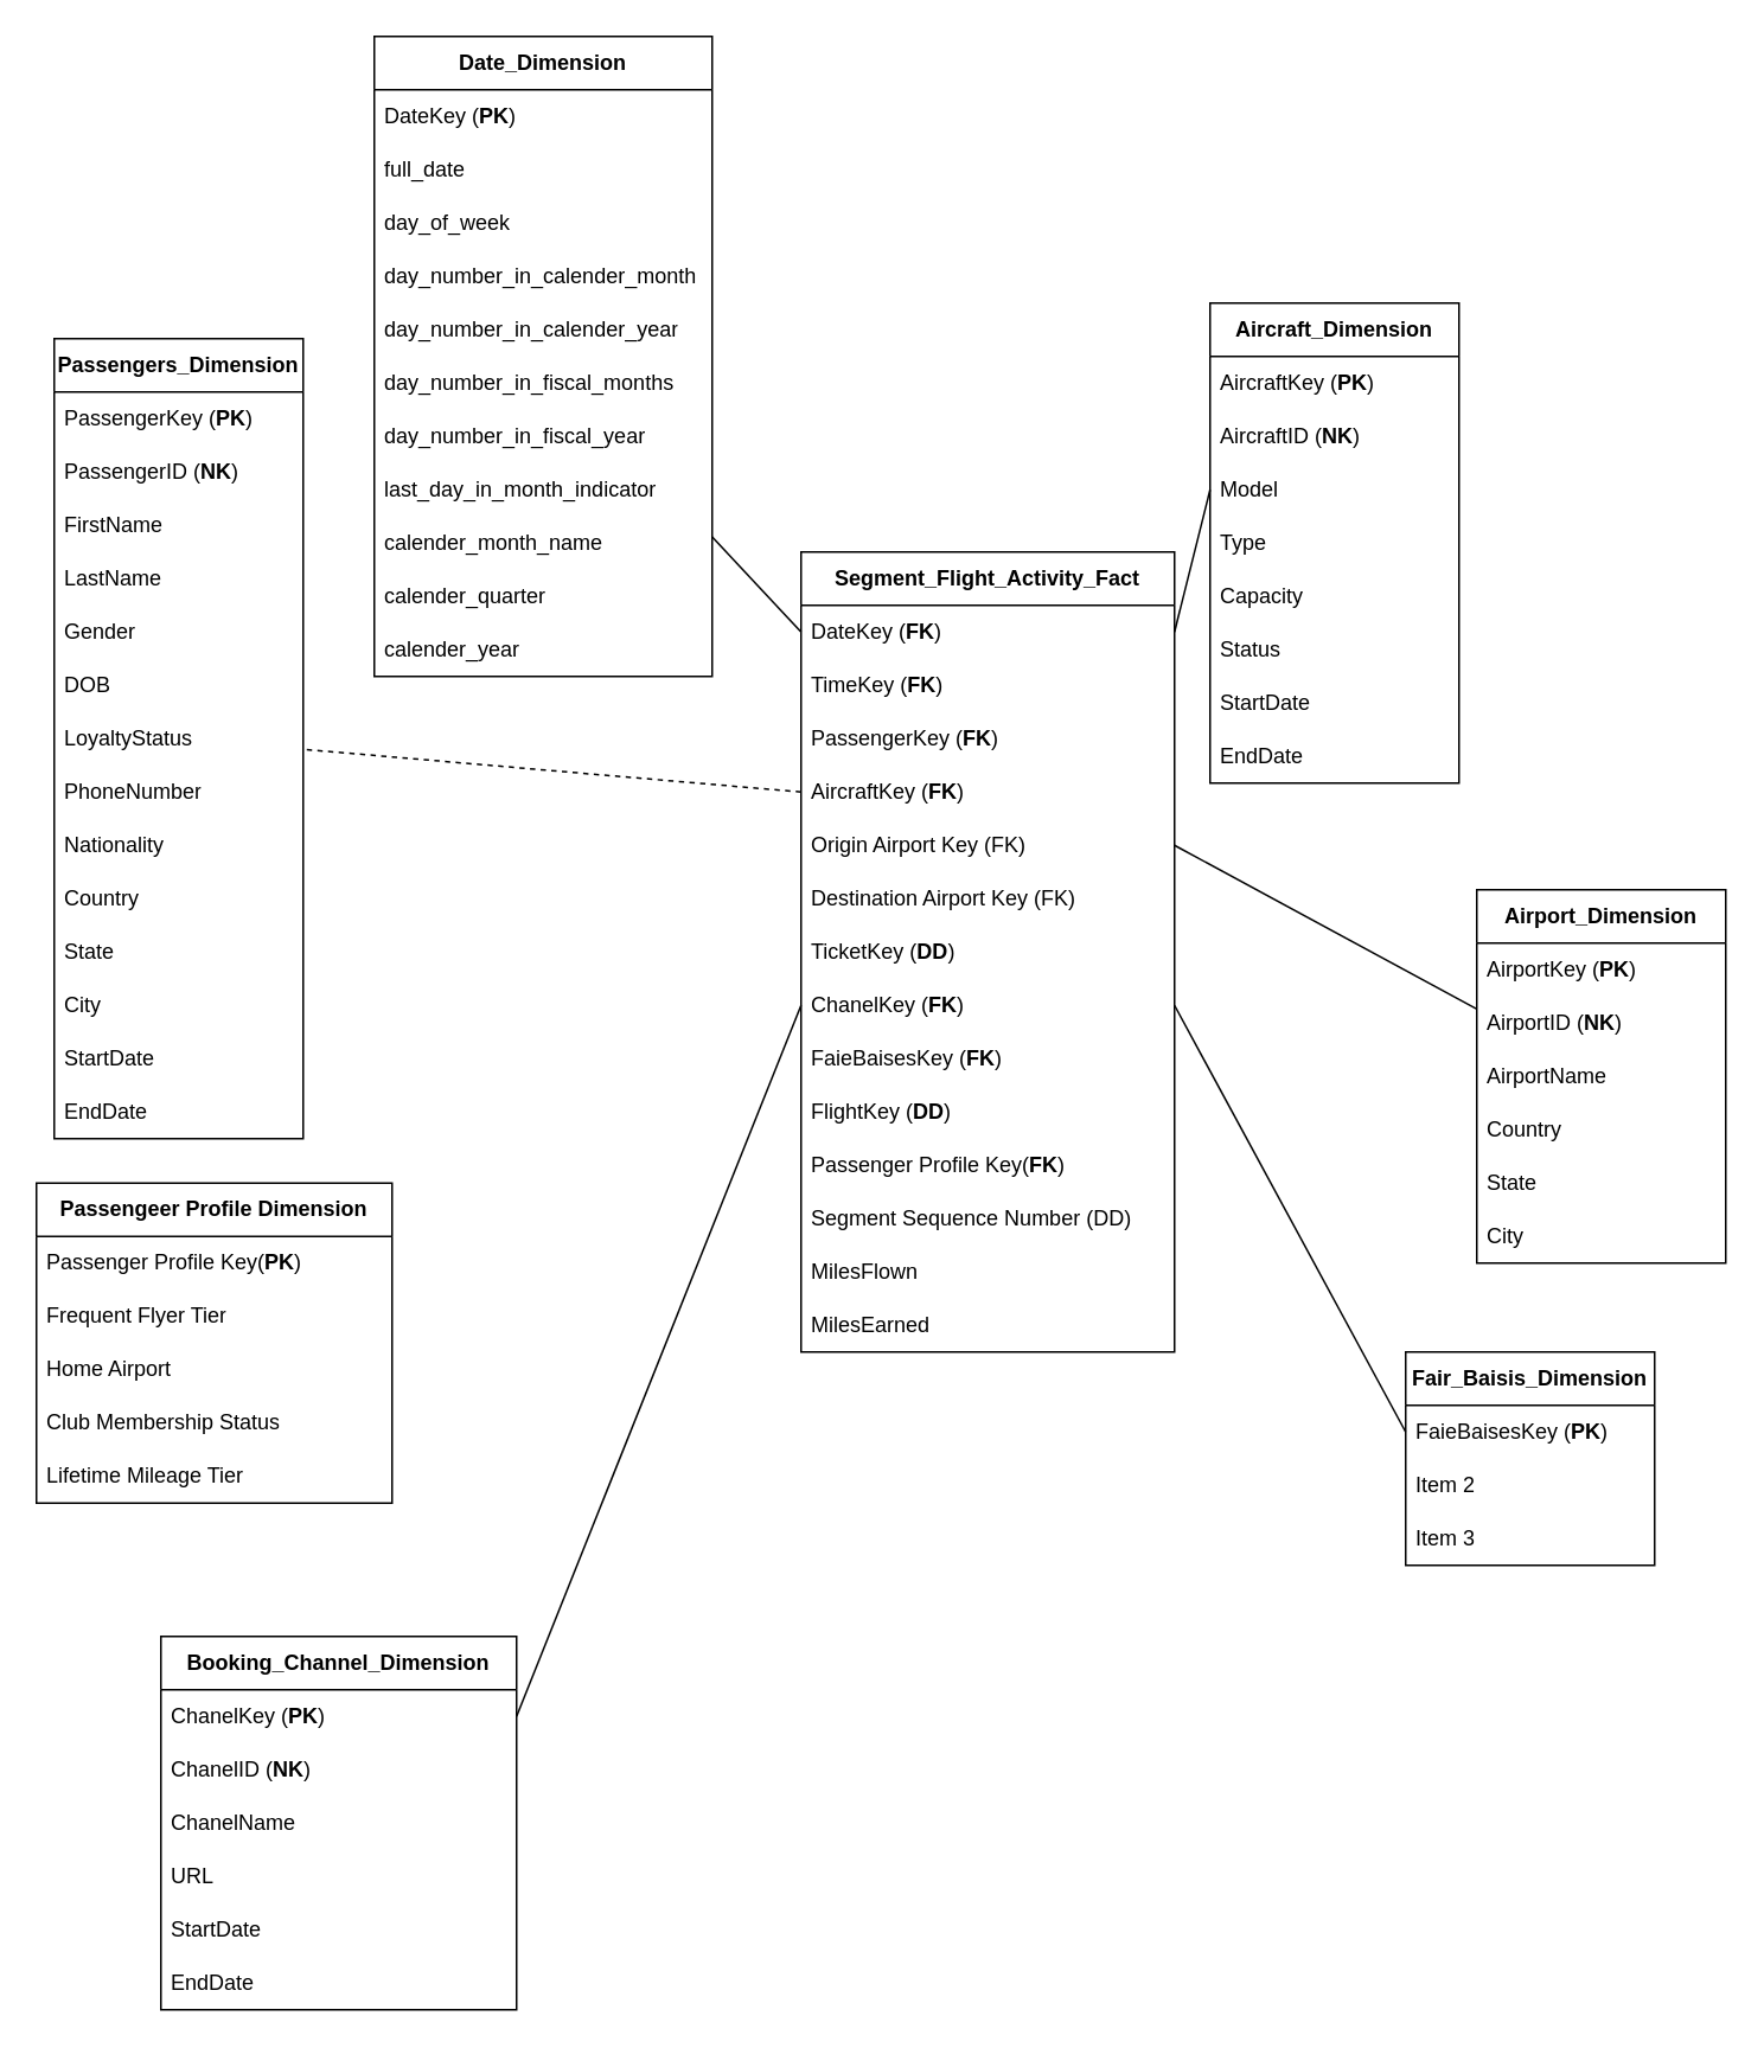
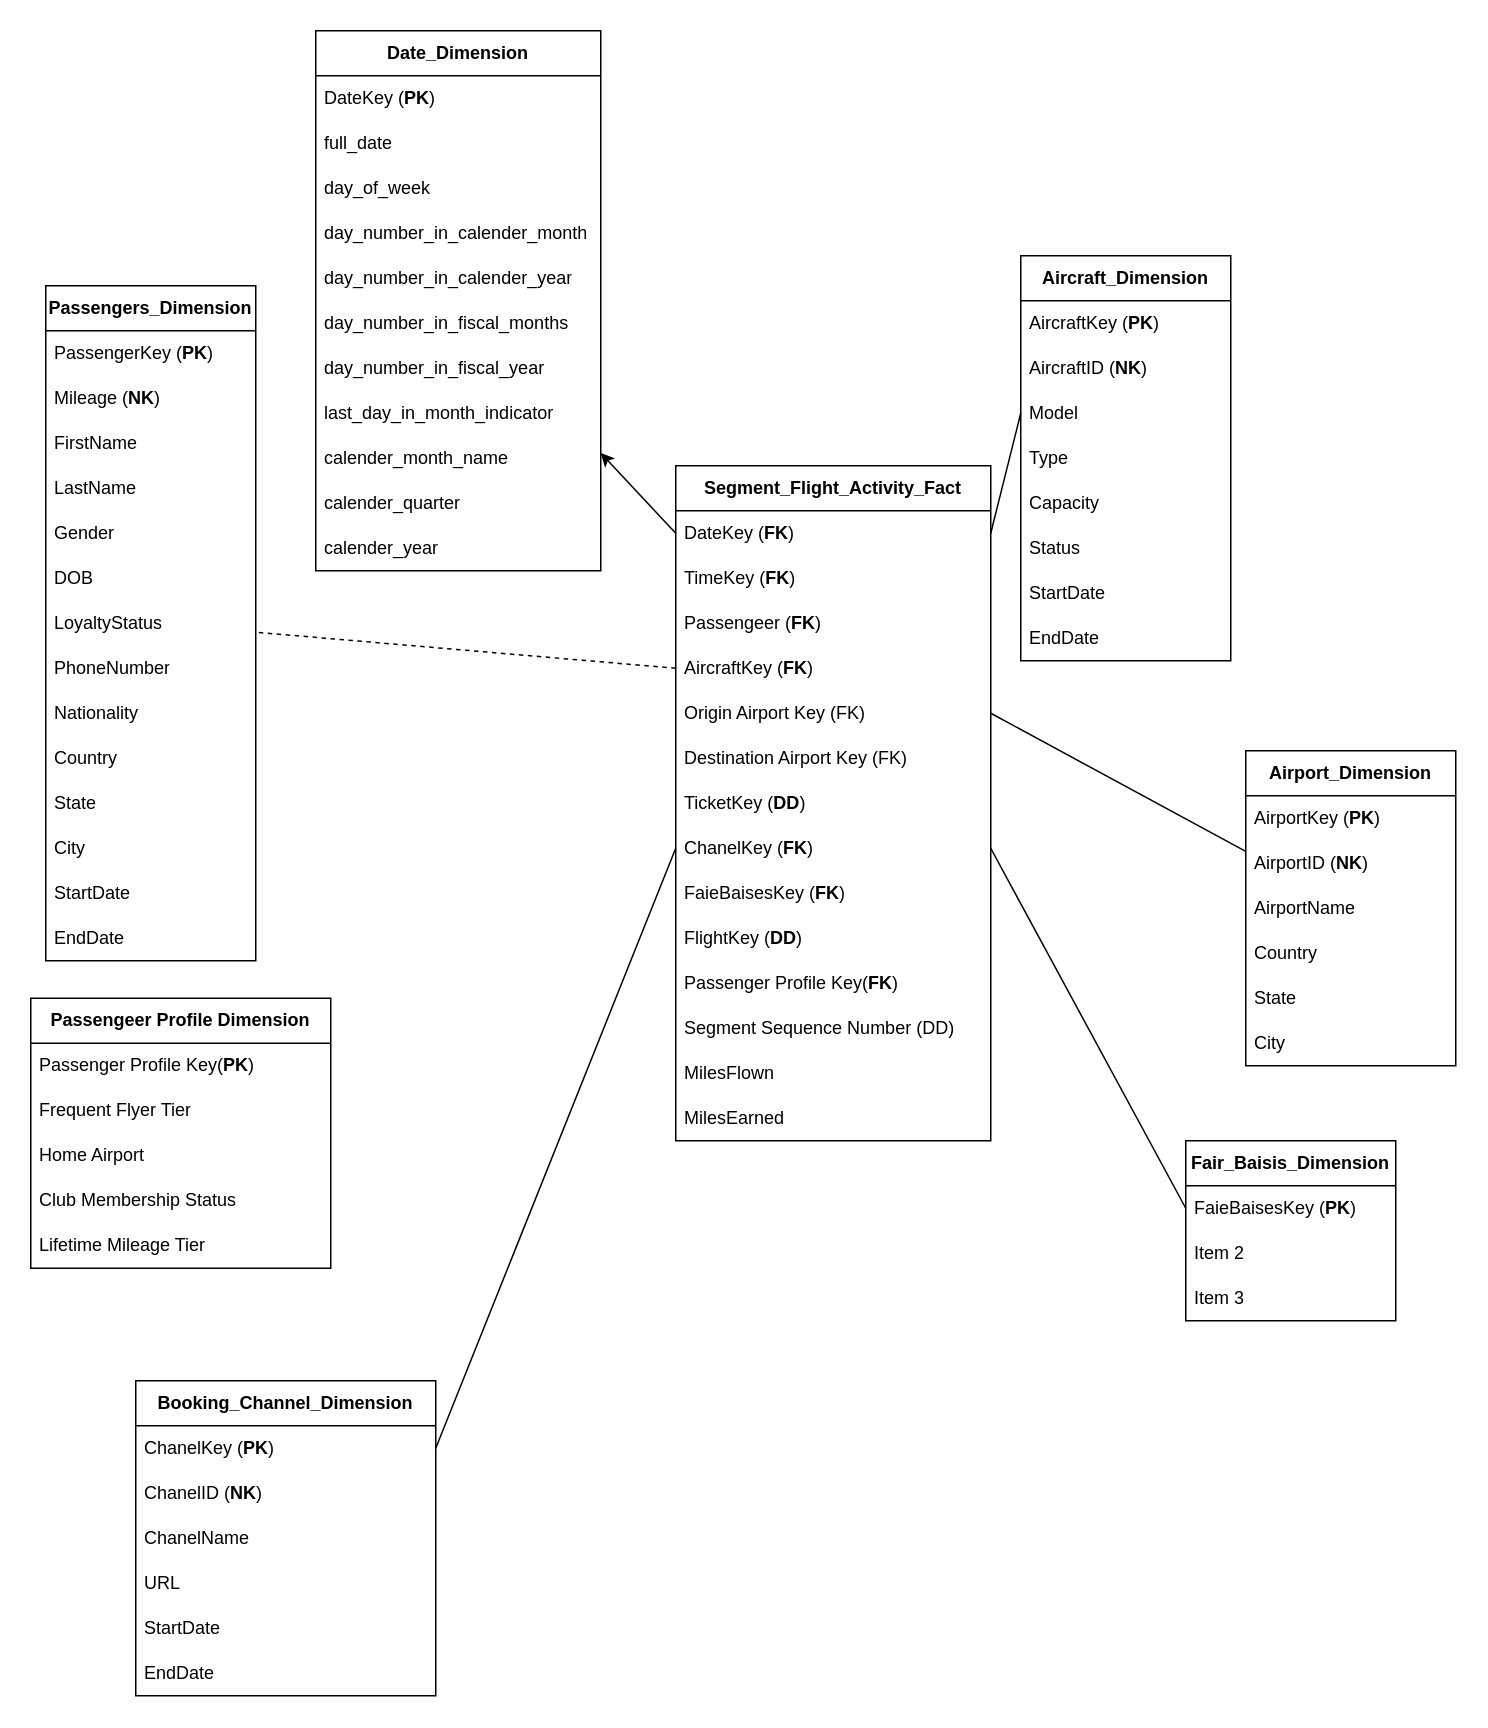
- <mxCell id="33" value="PassengerID (&lt;b&gt;NK&lt;/b&gt;)" style="text;strokeColor=none;fillColor=none;align=left;verticalAlign=middle;spacingLeft=4;spacingRight=4;overflow=hidden;points=[[0,0.5],[1,0.5]];portConstraint=eastwest;rotatable=0;whiteSpace=wrap;html=1;" parent="31" vertex="1"><mxGeometry y="60" width="140" height="30" as="geometry" /></mxCell>
+ <mxCell id="33" value="Mileage (&lt;b&gt;NK&lt;/b&gt;)" style="text;strokeColor=none;fillColor=none;align=left;verticalAlign=middle;spacingLeft=4;spacingRight=4;overflow=hidden;points=[[0,0.5],[1,0.5]];portConstraint=eastwest;rotatable=0;whiteSpace=wrap;html=1;" parent="31" vertex="1"><mxGeometry y="60" width="140" height="30" as="geometry" /></mxCell>
- <mxCell id="17" value="" style="endArrow=none;html=1;rounded=0;exitX=0;exitY=0.5;exitDx=0;exitDy=0;" parent="1" source="3" target="18" edge="1"><mxGeometry width="50" height="50" relative="1" as="geometry"><mxPoint x="550" y="400" as="sourcePoint" /><mxPoint x="360" y="370" as="targetPoint" /></mxGeometry></mxCell>
+ <mxCell id="17" value="" style="endArrow=classic;html=1;rounded=0;exitX=0;exitY=0.5;exitDx=0;exitDy=0;" parent="1" source="3" target="18" edge="1"><mxGeometry width="50" height="50" relative="1" as="geometry"><mxPoint x="550" y="400" as="sourcePoint" /><mxPoint x="360" y="370" as="targetPoint" /></mxGeometry></mxCell>
- <mxCell id="5" value="PassengerKey (&lt;b&gt;FK&lt;/b&gt;)" style="text;strokeColor=none;fillColor=none;align=left;verticalAlign=middle;spacingLeft=4;spacingRight=4;overflow=hidden;points=[[0,0.5],[1,0.5]];portConstraint=eastwest;rotatable=0;whiteSpace=wrap;html=1;" parent="2" vertex="1"><mxGeometry y="90" width="210" height="30" as="geometry" /></mxCell>
+ <mxCell id="5" value="Passengeer (&lt;b&gt;FK&lt;/b&gt;)" style="text;strokeColor=none;fillColor=none;align=left;verticalAlign=middle;spacingLeft=4;spacingRight=4;overflow=hidden;points=[[0,0.5],[1,0.5]];portConstraint=eastwest;rotatable=0;whiteSpace=wrap;html=1;" parent="2" vertex="1"><mxGeometry y="90" width="210" height="30" as="geometry" /></mxCell>
